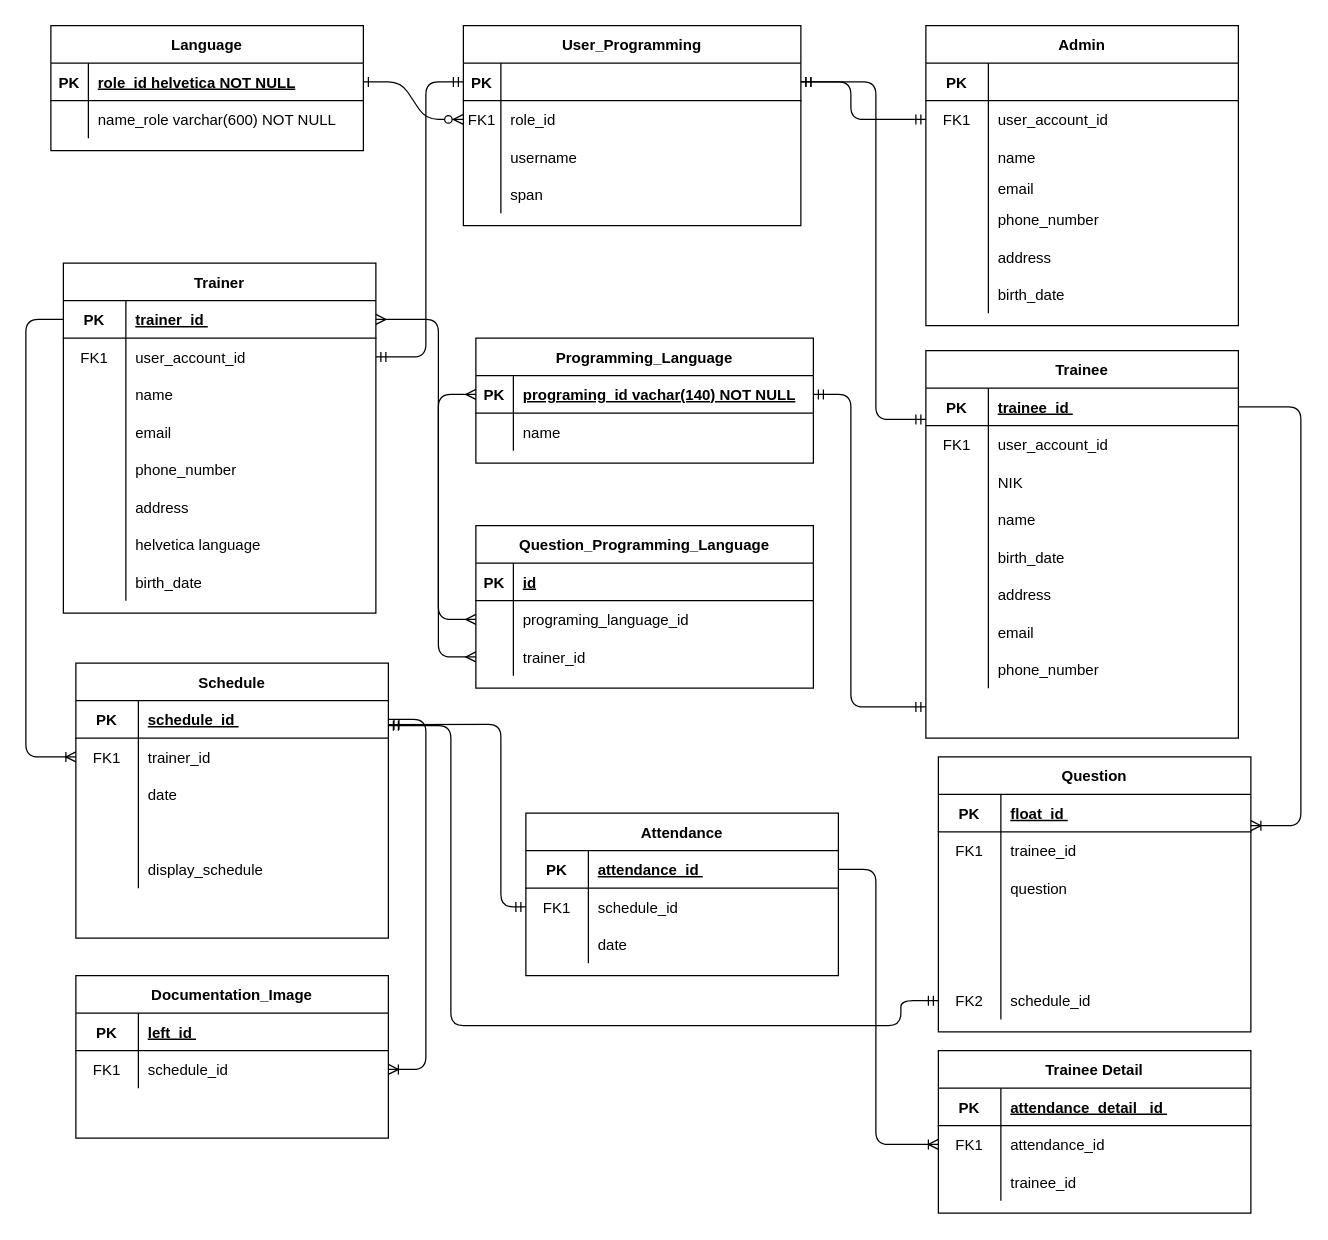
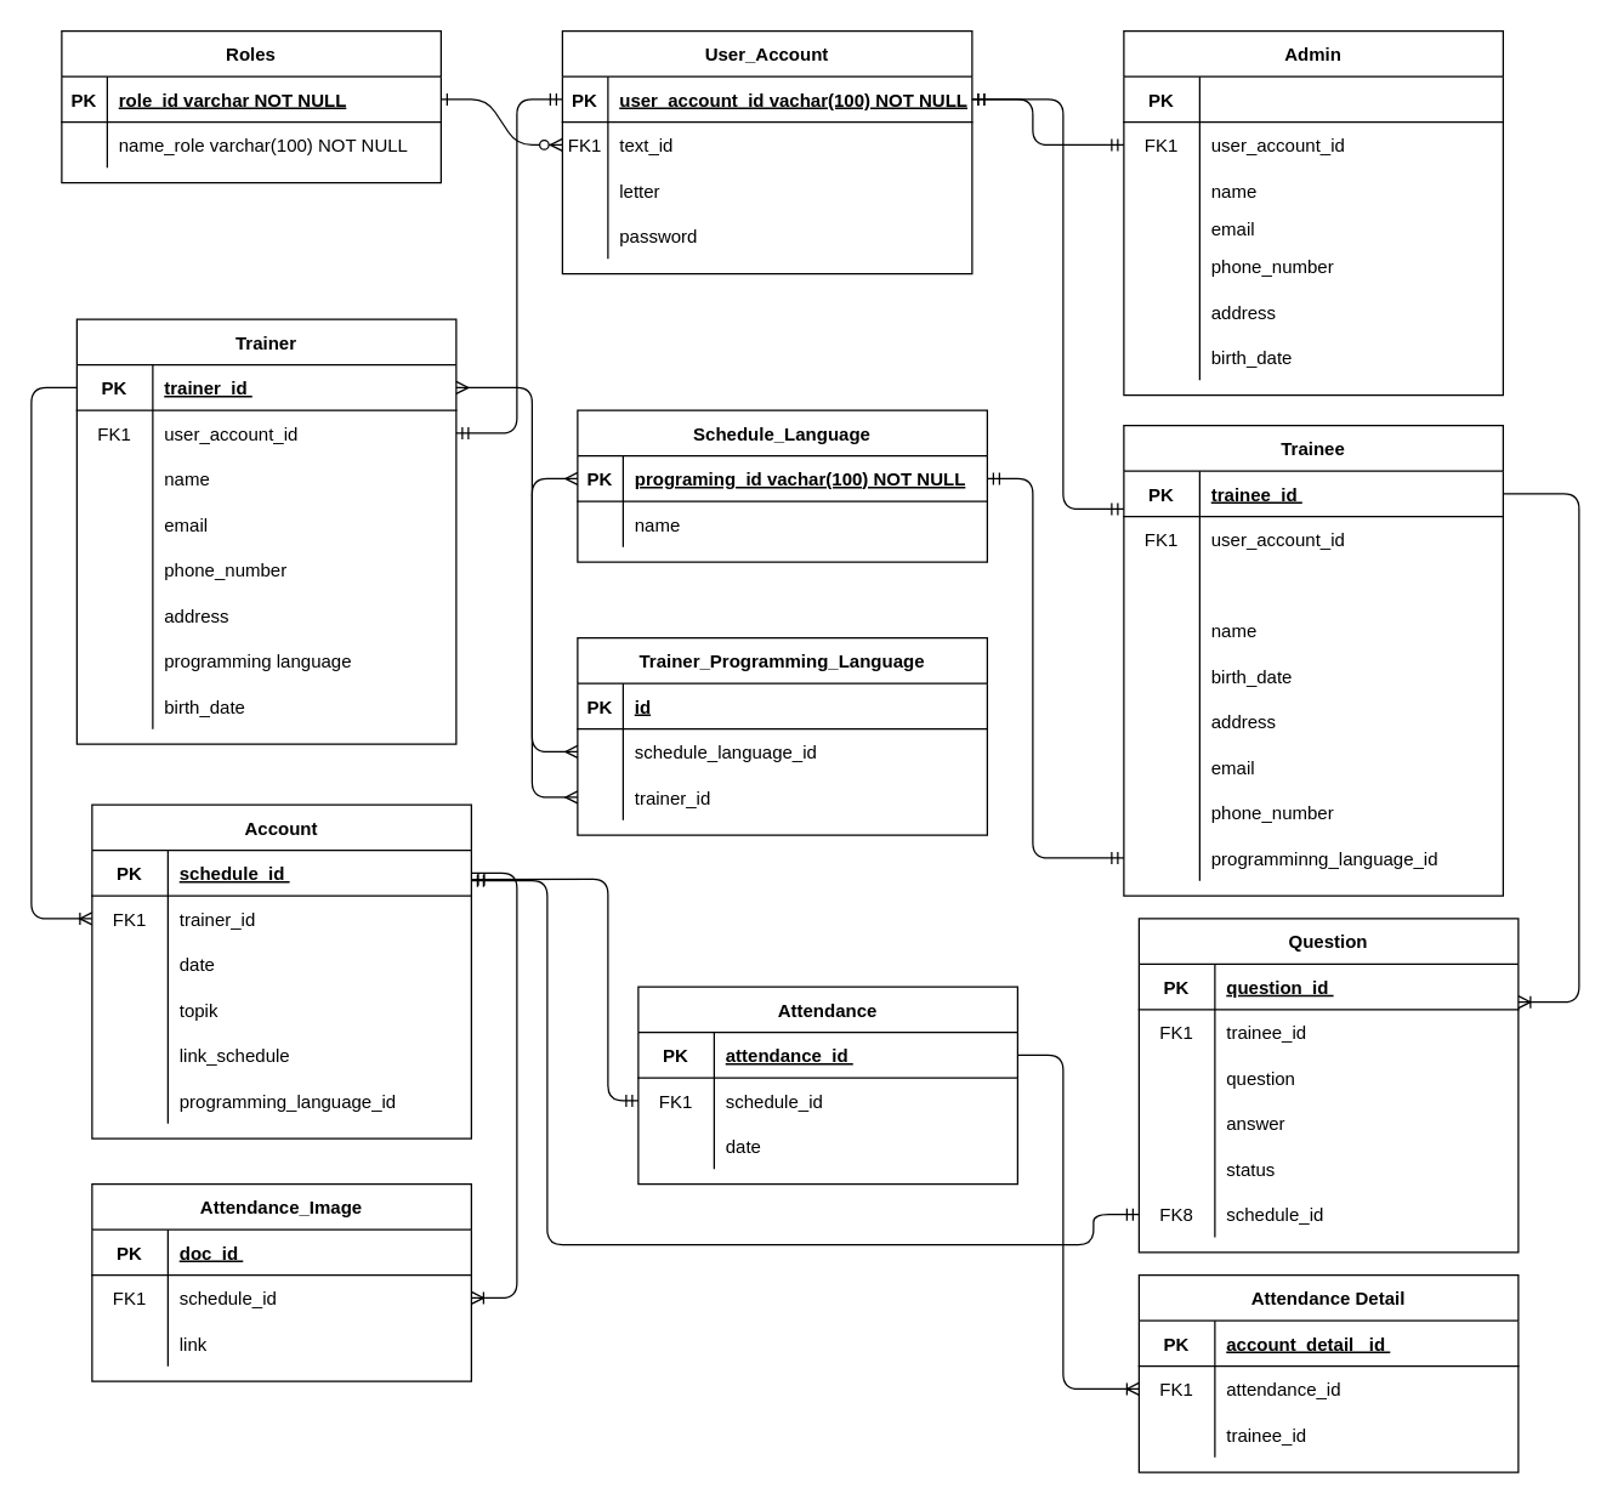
- <mxCell id="37" value="Language" style="shape=table;startSize=30;container=1;collapsible=1;childLayout=tableLayout;fixedRows=1;rowLines=0;fontStyle=1;align=center;resizeLast=1;" parent="1" vertex="1"><mxGeometry x="40" y="20" width="250" height="100" as="geometry" /></mxCell>
+ <mxCell id="37" value="Roles" style="shape=table;startSize=30;container=1;collapsible=1;childLayout=tableLayout;fixedRows=1;rowLines=0;fontStyle=1;align=center;resizeLast=1;" parent="1" vertex="1"><mxGeometry x="40" y="20" width="250" height="100" as="geometry" /></mxCell>
- <mxCell id="3" value="User_Programming" style="shape=table;startSize=30;container=1;collapsible=1;childLayout=tableLayout;fixedRows=1;rowLines=0;fontStyle=1;align=center;resizeLast=1;" parent="1" vertex="1"><mxGeometry x="370" y="20" width="270" height="160" as="geometry" /></mxCell>
+ <mxCell id="3" value="User_Account" style="shape=table;startSize=30;container=1;collapsible=1;childLayout=tableLayout;fixedRows=1;rowLines=0;fontStyle=1;align=center;resizeLast=1;" parent="1" vertex="1"><mxGeometry x="370" y="20" width="270" height="160" as="geometry" /></mxCell>
+ <mxCell id="6" value="user_account_id vachar(100) NOT NULL" style="shape=partialRectangle;overflow=hidden;connectable=0;fillColor=none;top=0;left=0;bottom=0;right=0;align=left;spacingLeft=6;fontStyle=5;" parent="4" vertex="1"><mxGeometry x="30" width="240" height="30" as="geometry" /></mxCell>
- <mxCell id="40" value="role_id helvetica NOT NULL " style="shape=partialRectangle;overflow=hidden;connectable=0;fillColor=none;top=0;left=0;bottom=0;right=0;align=left;spacingLeft=6;fontStyle=5;" parent="38" vertex="1"><mxGeometry x="30" width="220" height="30" as="geometry" /></mxCell>
+ <mxCell id="40" value="role_id varchar NOT NULL " style="shape=partialRectangle;overflow=hidden;connectable=0;fillColor=none;top=0;left=0;bottom=0;right=0;align=left;spacingLeft=6;fontStyle=5;" parent="38" vertex="1"><mxGeometry x="30" width="220" height="30" as="geometry" /></mxCell>
- <mxCell id="43" value="name_role varchar(600) NOT NULL" style="shape=partialRectangle;overflow=hidden;connectable=0;fillColor=none;top=0;left=0;bottom=0;right=0;align=left;spacingLeft=6;" parent="41" vertex="1"><mxGeometry x="30" width="220" height="30" as="geometry" /></mxCell>
+ <mxCell id="43" value="name_role varchar(100) NOT NULL" style="shape=partialRectangle;overflow=hidden;connectable=0;fillColor=none;top=0;left=0;bottom=0;right=0;align=left;spacingLeft=6;" parent="41" vertex="1"><mxGeometry x="30" width="220" height="30" as="geometry" /></mxCell>
- <mxCell id="9" value="role_id" style="shape=partialRectangle;overflow=hidden;connectable=0;fillColor=none;top=0;left=0;bottom=0;right=0;align=left;spacingLeft=6;" parent="7" vertex="1"><mxGeometry x="30" width="240" height="30" as="geometry" /></mxCell>
+ <mxCell id="9" value="text_id" style="shape=partialRectangle;overflow=hidden;connectable=0;fillColor=none;top=0;left=0;bottom=0;right=0;align=left;spacingLeft=6;" parent="7" vertex="1"><mxGeometry x="30" width="240" height="30" as="geometry" /></mxCell>
- <mxCell id="12" value="username" style="shape=partialRectangle;overflow=hidden;connectable=0;fillColor=none;top=0;left=0;bottom=0;right=0;align=left;spacingLeft=6;" parent="10" vertex="1"><mxGeometry x="30" width="240" height="30" as="geometry" /></mxCell>
+ <mxCell id="12" value="letter" style="shape=partialRectangle;overflow=hidden;connectable=0;fillColor=none;top=0;left=0;bottom=0;right=0;align=left;spacingLeft=6;" parent="10" vertex="1"><mxGeometry x="30" width="240" height="30" as="geometry" /></mxCell>
- <mxCell id="15" value="span" style="shape=partialRectangle;overflow=hidden;connectable=0;fillColor=none;top=0;left=0;bottom=0;right=0;align=left;spacingLeft=6;" parent="13" vertex="1"><mxGeometry x="30" width="240" height="30" as="geometry" /></mxCell>
+ <mxCell id="15" value="password" style="shape=partialRectangle;overflow=hidden;connectable=0;fillColor=none;top=0;left=0;bottom=0;right=0;align=left;spacingLeft=6;" parent="13" vertex="1"><mxGeometry x="30" width="240" height="30" as="geometry" /></mxCell>
- <mxCell id="174" value="Programming_Language" style="shape=table;startSize=30;container=1;collapsible=1;childLayout=tableLayout;fixedRows=1;rowLines=0;fontStyle=1;align=center;resizeLast=1;" vertex="1" parent="1"><mxGeometry x="380" y="270" width="270" height="100" as="geometry" /></mxCell>
+ <mxCell id="174" value="Schedule_Language" style="shape=table;startSize=30;container=1;collapsible=1;childLayout=tableLayout;fixedRows=1;rowLines=0;fontStyle=1;align=center;resizeLast=1;" vertex="1" parent="1"><mxGeometry x="380" y="270" width="270" height="100" as="geometry" /></mxCell>
- <mxCell id="177" value="programing_id vachar(140) NOT NULL" style="shape=partialRectangle;overflow=hidden;connectable=0;fillColor=none;top=0;left=0;bottom=0;right=0;align=left;spacingLeft=6;fontStyle=5;" vertex="1" parent="175"><mxGeometry x="30" width="240" height="30" as="geometry" /></mxCell>
+ <mxCell id="177" value="programing_id vachar(100) NOT NULL" style="shape=partialRectangle;overflow=hidden;connectable=0;fillColor=none;top=0;left=0;bottom=0;right=0;align=left;spacingLeft=6;fontStyle=5;" vertex="1" parent="175"><mxGeometry x="30" width="240" height="30" as="geometry" /></mxCell>
- <mxCell id="78" value="NIK" style="shape=partialRectangle;overflow=hidden;connectable=0;fillColor=none;top=0;left=0;bottom=0;right=0;align=left;spacingLeft=6;" parent="76" vertex="1"><mxGeometry x="50" width="200" height="30" as="geometry" /></mxCell>
- <mxCell id="65" value="helvetica language" style="shape=partialRectangle;overflow=hidden;connectable=0;fillColor=none;top=0;left=0;bottom=0;right=0;align=left;spacingLeft=6;" parent="63" vertex="1"><mxGeometry x="50" width="200" height="30" as="geometry" /></mxCell>
+ <mxCell id="65" value="programming language" style="shape=partialRectangle;overflow=hidden;connectable=0;fillColor=none;top=0;left=0;bottom=0;right=0;align=left;spacingLeft=6;" parent="63" vertex="1"><mxGeometry x="50" width="200" height="30" as="geometry" /></mxCell>
- <mxCell id="182" value="Question_Programming_Language" style="shape=table;startSize=30;container=1;collapsible=1;childLayout=tableLayout;fixedRows=1;rowLines=0;fontStyle=1;align=center;resizeLast=1;" vertex="1" parent="1"><mxGeometry x="380" y="420" width="270" height="130" as="geometry" /></mxCell>
+ <mxCell id="182" value="Trainer_Programming_Language" style="shape=table;startSize=30;container=1;collapsible=1;childLayout=tableLayout;fixedRows=1;rowLines=0;fontStyle=1;align=center;resizeLast=1;" vertex="1" parent="1"><mxGeometry x="380" y="420" width="270" height="130" as="geometry" /></mxCell>
- <mxCell id="188" value="programing_language_id" style="shape=partialRectangle;overflow=hidden;connectable=0;fillColor=none;top=0;left=0;bottom=0;right=0;align=left;spacingLeft=6;" vertex="1" parent="186"><mxGeometry x="30" width="240" height="30" as="geometry" /></mxCell>
+ <mxCell id="188" value="schedule_language_id" style="shape=partialRectangle;overflow=hidden;connectable=0;fillColor=none;top=0;left=0;bottom=0;right=0;align=left;spacingLeft=6;" vertex="1" parent="186"><mxGeometry x="30" width="240" height="30" as="geometry" /></mxCell>
- <mxCell id="116" value="Schedule" style="shape=table;startSize=30;container=1;collapsible=1;childLayout=tableLayout;fixedRows=1;rowLines=0;fontStyle=1;align=center;resizeLast=1;" parent="1" vertex="1"><mxGeometry x="60" y="530" width="250" height="220" as="geometry" /></mxCell>
+ <mxCell id="116" value="Account" style="shape=table;startSize=30;container=1;collapsible=1;childLayout=tableLayout;fixedRows=1;rowLines=0;fontStyle=1;align=center;resizeLast=1;" parent="1" vertex="1"><mxGeometry x="60" y="530" width="250" height="220" as="geometry" /></mxCell>
+ <mxCell id="96" value="programminng_language_id" style="shape=partialRectangle;overflow=hidden;connectable=0;fillColor=none;top=0;left=0;bottom=0;right=0;align=left;spacingLeft=6;" parent="94" vertex="1"><mxGeometry x="50" width="200" height="30" as="geometry" /></mxCell>
- <mxCell id="100" value="float_id " style="shape=partialRectangle;overflow=hidden;connectable=0;fillColor=none;top=0;left=0;bottom=0;right=0;align=left;spacingLeft=6;fontStyle=5;" parent="98" vertex="1"><mxGeometry x="50" width="200" height="30" as="geometry" /></mxCell>
+ <mxCell id="100" value="question_id " style="shape=partialRectangle;overflow=hidden;connectable=0;fillColor=none;top=0;left=0;bottom=0;right=0;align=left;spacingLeft=6;fontStyle=5;" parent="98" vertex="1"><mxGeometry x="50" width="200" height="30" as="geometry" /></mxCell>
+ <mxCell id="128" value="topik" style="shape=partialRectangle;overflow=hidden;connectable=0;fillColor=none;top=0;left=0;bottom=0;right=0;align=left;spacingLeft=6;" parent="126" vertex="1"><mxGeometry x="50" width="200" height="30" as="geometry" /></mxCell>
- <mxCell id="131" value="display_schedule" style="shape=partialRectangle;overflow=hidden;connectable=0;fillColor=none;top=0;left=0;bottom=0;right=0;align=left;spacingLeft=6;" parent="129" vertex="1"><mxGeometry x="50" width="200" height="30" as="geometry" /></mxCell>
+ <mxCell id="131" value="link_schedule" style="shape=partialRectangle;overflow=hidden;connectable=0;fillColor=none;top=0;left=0;bottom=0;right=0;align=left;spacingLeft=6;" parent="129" vertex="1"><mxGeometry x="50" width="200" height="30" as="geometry" /></mxCell>
+ <mxCell id="134" value="programming_language_id" style="shape=partialRectangle;overflow=hidden;connectable=0;fillColor=none;top=0;left=0;bottom=0;right=0;align=left;spacingLeft=6;" vertex="1" parent="132"><mxGeometry x="50" width="200" height="30" as="geometry" /></mxCell>
+ <mxCell id="109" value="answer" style="shape=partialRectangle;overflow=hidden;connectable=0;fillColor=none;top=0;left=0;bottom=0;right=0;align=left;spacingLeft=6;" parent="107" vertex="1"><mxGeometry x="50" width="200" height="30" as="geometry" /></mxCell>
+ <mxCell id="112" value="status" style="shape=partialRectangle;overflow=hidden;connectable=0;fillColor=none;top=0;left=0;bottom=0;right=0;align=left;spacingLeft=6;" parent="110" vertex="1"><mxGeometry x="50" width="200" height="30" as="geometry" /></mxCell>
- <mxCell id="150" value="Documentation_Image" style="shape=table;startSize=30;container=1;collapsible=1;childLayout=tableLayout;fixedRows=1;rowLines=0;fontStyle=1;align=center;resizeLast=1;" parent="1" vertex="1"><mxGeometry x="60" y="780" width="250" height="130" as="geometry" /></mxCell>
+ <mxCell id="150" value="Attendance_Image" style="shape=table;startSize=30;container=1;collapsible=1;childLayout=tableLayout;fixedRows=1;rowLines=0;fontStyle=1;align=center;resizeLast=1;" parent="1" vertex="1"><mxGeometry x="60" y="780" width="250" height="130" as="geometry" /></mxCell>
- <mxCell id="114" value="FK2" style="shape=partialRectangle;overflow=hidden;connectable=0;fillColor=none;top=0;left=0;bottom=0;right=0;" vertex="1" parent="113"><mxGeometry width="50" height="30" as="geometry" /></mxCell>
+ <mxCell id="114" value="FK8" style="shape=partialRectangle;overflow=hidden;connectable=0;fillColor=none;top=0;left=0;bottom=0;right=0;" vertex="1" parent="113"><mxGeometry width="50" height="30" as="geometry" /></mxCell>
- <mxCell id="153" value="left_id " style="shape=partialRectangle;overflow=hidden;connectable=0;fillColor=none;top=0;left=0;bottom=0;right=0;align=left;spacingLeft=6;fontStyle=5;" parent="151" vertex="1"><mxGeometry x="50" width="200" height="30" as="geometry" /></mxCell>
+ <mxCell id="153" value="doc_id " style="shape=partialRectangle;overflow=hidden;connectable=0;fillColor=none;top=0;left=0;bottom=0;right=0;align=left;spacingLeft=6;fontStyle=5;" parent="151" vertex="1"><mxGeometry x="50" width="200" height="30" as="geometry" /></mxCell>
- <mxCell id="161" value="Trainee Detail" style="shape=table;startSize=30;container=1;collapsible=1;childLayout=tableLayout;fixedRows=1;rowLines=0;fontStyle=1;align=center;resizeLast=1;" parent="1" vertex="1"><mxGeometry x="750" y="840" width="250" height="130" as="geometry" /></mxCell>
+ <mxCell id="161" value="Attendance Detail" style="shape=table;startSize=30;container=1;collapsible=1;childLayout=tableLayout;fixedRows=1;rowLines=0;fontStyle=1;align=center;resizeLast=1;" parent="1" vertex="1"><mxGeometry x="750" y="840" width="250" height="130" as="geometry" /></mxCell>
+ <mxCell id="159" value="link" style="shape=partialRectangle;overflow=hidden;connectable=0;fillColor=none;top=0;left=0;bottom=0;right=0;align=left;spacingLeft=6;" parent="157" vertex="1"><mxGeometry x="50" width="200" height="30" as="geometry" /></mxCell>
- <mxCell id="164" value="attendance_detail _id " style="shape=partialRectangle;overflow=hidden;connectable=0;fillColor=none;top=0;left=0;bottom=0;right=0;align=left;spacingLeft=6;fontStyle=5;" parent="162" vertex="1"><mxGeometry x="50" width="200" height="30" as="geometry" /></mxCell>
+ <mxCell id="164" value="account_detail _id " style="shape=partialRectangle;overflow=hidden;connectable=0;fillColor=none;top=0;left=0;bottom=0;right=0;align=left;spacingLeft=6;fontStyle=5;" parent="162" vertex="1"><mxGeometry x="50" width="200" height="30" as="geometry" /></mxCell>
